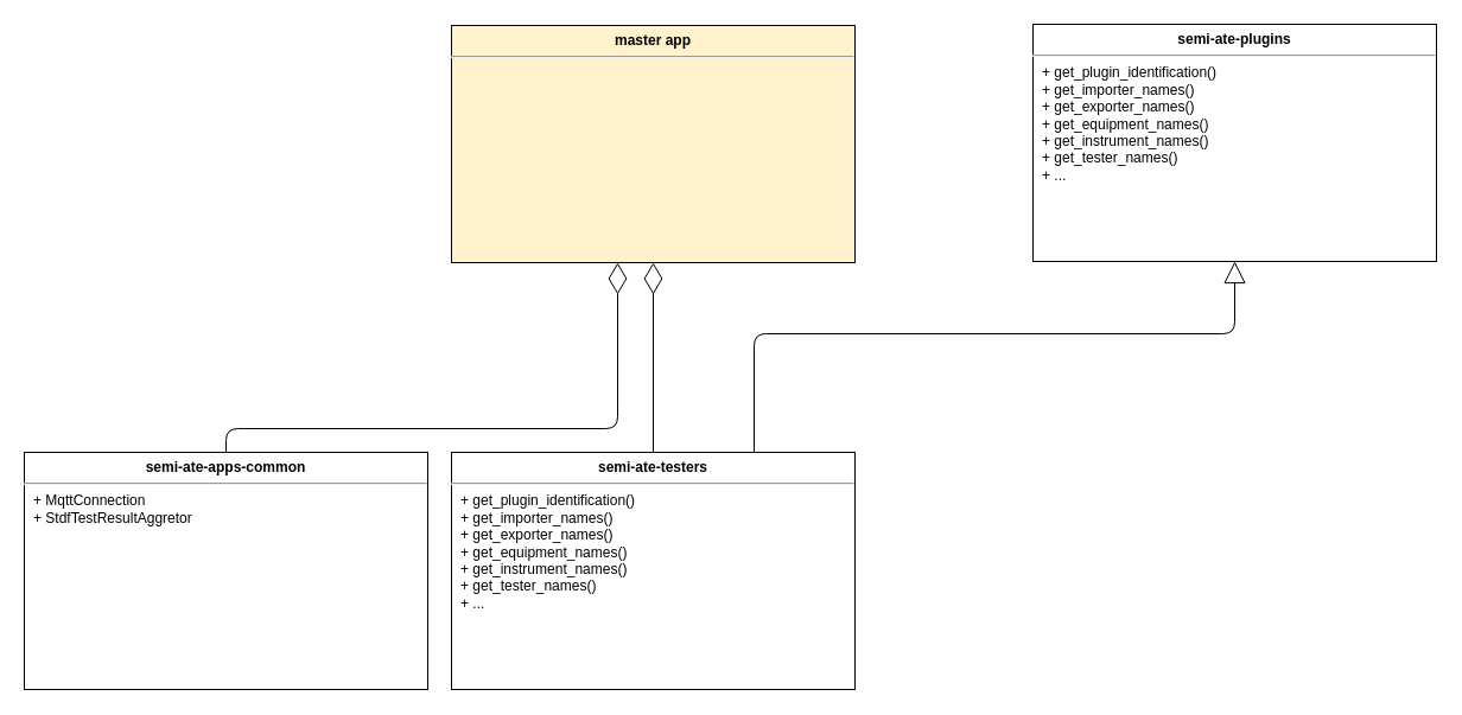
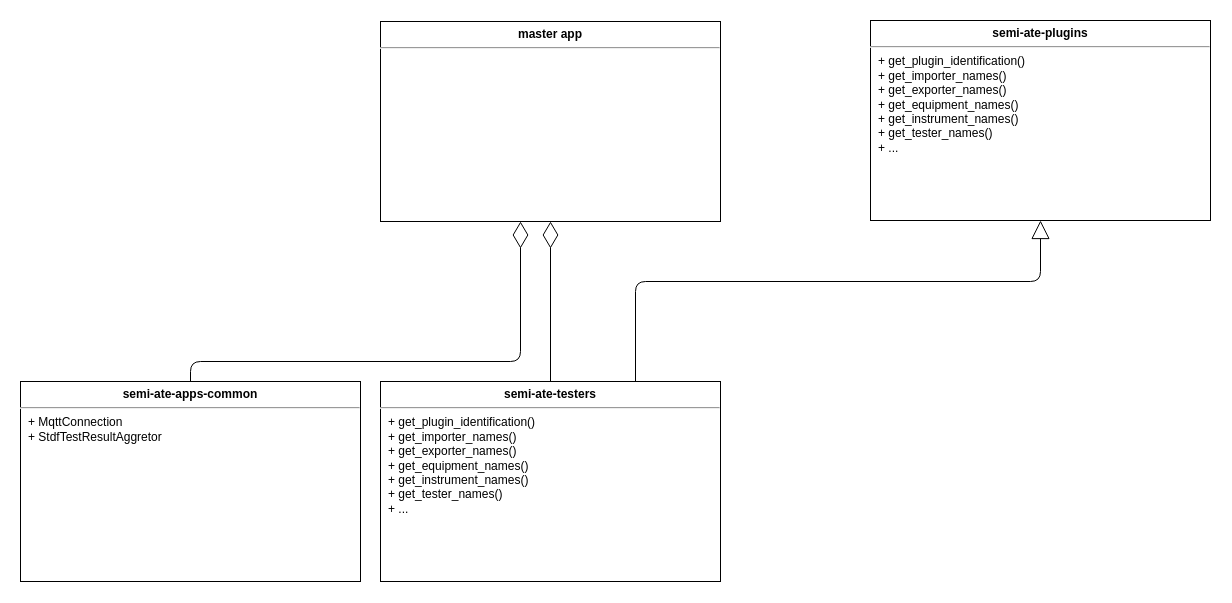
- <mxCell id="2" value="&lt;p style=&quot;margin: 0px ; margin-top: 6px ; text-align: center&quot;&gt;&lt;b&gt;master app&lt;/b&gt;&lt;/p&gt;&lt;hr&gt;&lt;p style=&quot;margin: 0px ; margin-left: 8px&quot;&gt;&lt;br&gt;&lt;/p&gt;" style="align=left;overflow=fill;html=1;dropTarget=0;fillColor=#fff2cc;" parent="1" vertex="1"><mxGeometry x="380" y="21" width="340" height="200" as="geometry" /></mxCell>
+ <mxCell id="2" value="&lt;p style=&quot;margin: 0px ; margin-top: 6px ; text-align: center&quot;&gt;&lt;b&gt;master app&lt;/b&gt;&lt;/p&gt;&lt;hr&gt;&lt;p style=&quot;margin: 0px ; margin-left: 8px&quot;&gt;&lt;br&gt;&lt;/p&gt;" style="align=left;overflow=fill;html=1;dropTarget=0;" parent="1" vertex="1"><mxGeometry x="380" y="21" width="340" height="200" as="geometry" /></mxCell>
